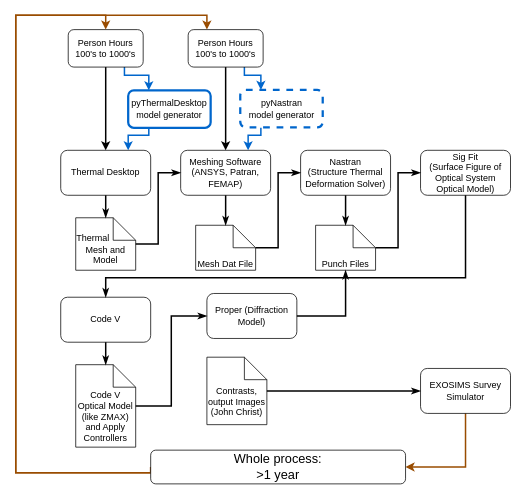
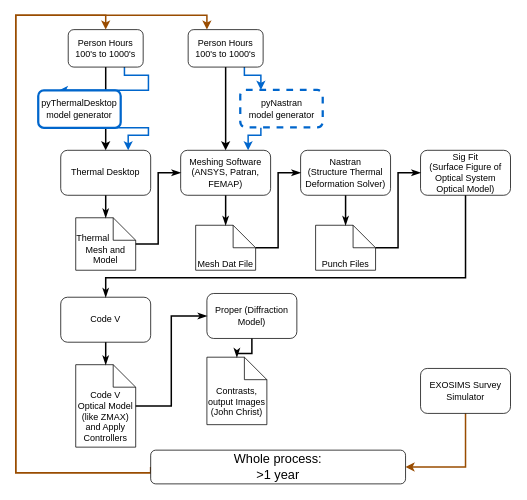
- <mxCell id="38" value="pyThermalDesktop model generator" style="rounded=1;whiteSpace=wrap;html=1;strokeColor=#0066CC;strokeWidth=3;" parent="1" vertex="1"><mxGeometry x="170" y="120" width="110" height="50" as="geometry" /></mxCell>
+ <mxCell id="38" value="pyThermalDesktop model generator" style="rounded=1;whiteSpace=wrap;html=1;strokeColor=#0066CC;strokeWidth=3;" parent="1" vertex="1"><mxGeometry x="50" y="120" width="110" height="50" as="geometry" /></mxCell>
- <mxCell id="20" style="edgeStyle=orthogonalEdgeStyle;rounded=0;comic=0;jumpStyle=none;jumpSize=1;html=1;endArrow=classicThin;endFill=1;jettySize=auto;orthogonalLoop=1;strokeWidth=2;fontSize=12;" parent="1" source="21" target="15" edge="1"><mxGeometry relative="1" as="geometry" /></mxCell>
+ <mxCell id="20" style="edgeStyle=orthogonalEdgeStyle;rounded=0;comic=0;jumpStyle=none;jumpSize=1;html=1;entryX=0.5;entryY=0;endArrow=classicThin;endFill=1;jettySize=auto;orthogonalLoop=1;strokeWidth=2;fontSize=12;" parent="1" source="21" target="23" edge="1"><mxGeometry relative="1" as="geometry" /></mxCell>
- <mxCell id="22" style="edgeStyle=orthogonalEdgeStyle;rounded=0;comic=0;jumpStyle=none;jumpSize=1;html=1;exitX=1;exitY=0.5;entryX=0;entryY=0.5;endArrow=classicThin;endFill=1;jettySize=auto;orthogonalLoop=1;strokeWidth=2;fontSize=12;" parent="1" source="23" target="25" edge="1"><mxGeometry relative="1" as="geometry" /></mxCell>
